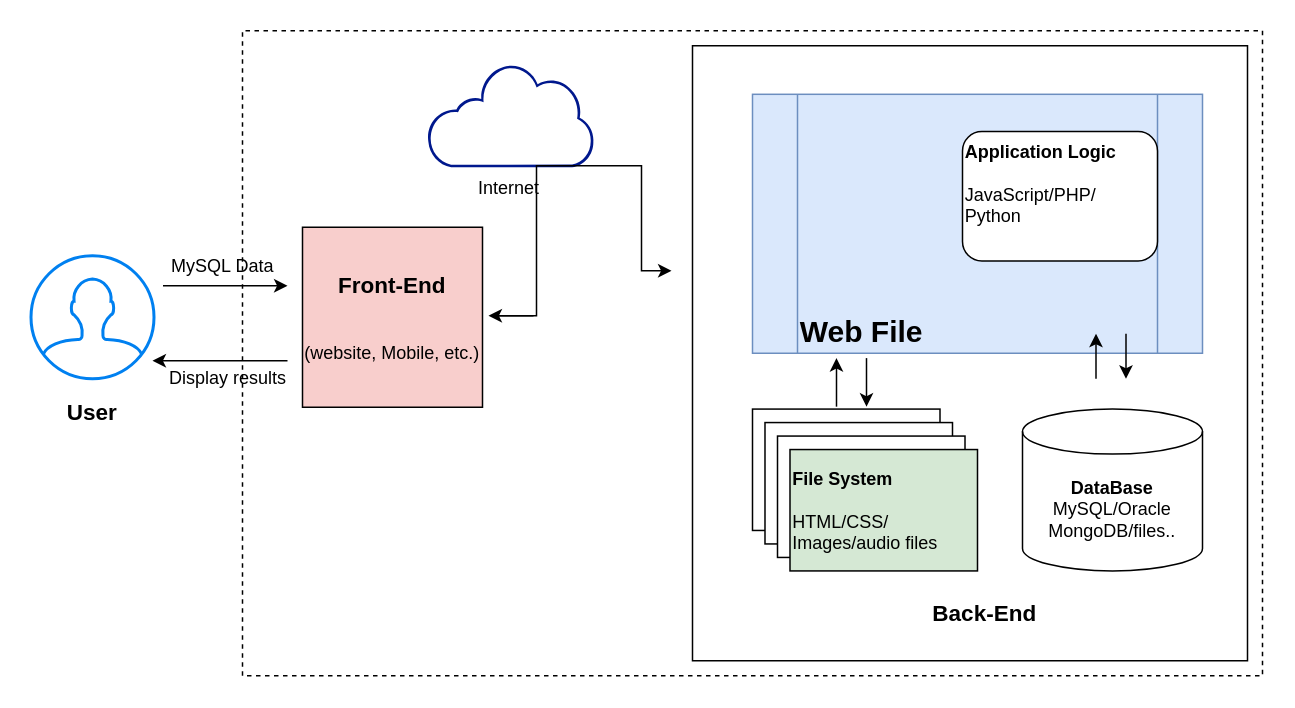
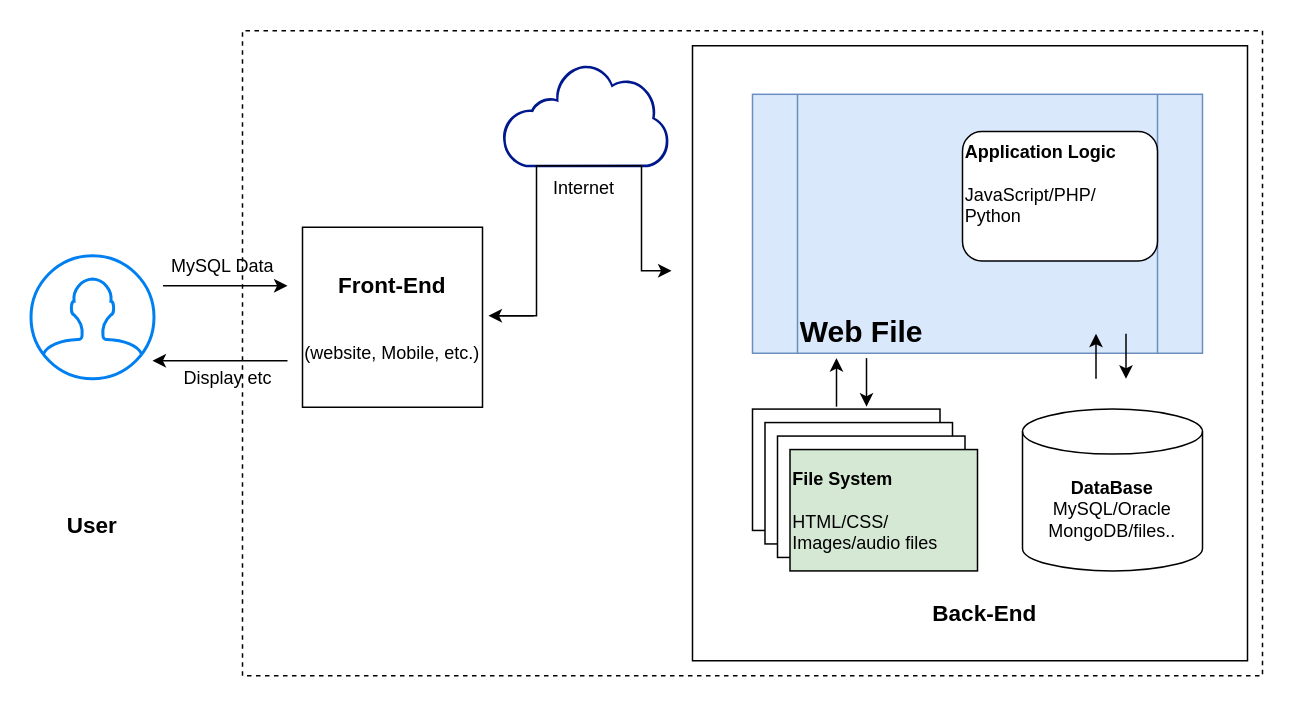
- <mxCell id="4" value="Internet&amp;nbsp;" style="sketch=0;aspect=fixed;pointerEvents=1;shadow=0;dashed=0;html=1;strokeColor=none;labelPosition=center;verticalLabelPosition=bottom;verticalAlign=top;align=center;fillColor=#00188D;shape=mxgraph.mscae.enterprise.internet_hollow" vertex="1" parent="1"><mxGeometry x="284" y="42" width="111.29" height="69" as="geometry" /></mxCell>
+ <mxCell id="4" value="Internet&amp;nbsp;" style="sketch=0;aspect=fixed;pointerEvents=1;shadow=0;dashed=0;html=1;strokeColor=none;labelPosition=center;verticalLabelPosition=bottom;verticalAlign=top;align=center;fillColor=#00188D;shape=mxgraph.mscae.enterprise.internet_hollow" vertex="1" parent="1"><mxGeometry x="334" y="42" width="111.29" height="69" as="geometry" /></mxCell>
- <mxCell id="3" value="&lt;b style=&quot;font-size: 15px;&quot;&gt;Front-End&lt;br&gt;&lt;/b&gt;&lt;br&gt;&lt;br&gt;(website, Mobile, etc.)" style="whiteSpace=wrap;html=1;aspect=fixed;fillColor=#f8cecc;" vertex="1" parent="1"><mxGeometry x="201" y="151" width="120" height="120" as="geometry" /></mxCell>
+ <mxCell id="3" value="&lt;b style=&quot;font-size: 15px;&quot;&gt;Front-End&lt;br&gt;&lt;/b&gt;&lt;br&gt;&lt;br&gt;(website, Mobile, etc.)" style="whiteSpace=wrap;html=1;aspect=fixed;" vertex="1" parent="1"><mxGeometry x="201" y="151" width="120" height="120" as="geometry" /></mxCell>
- <mxCell id="24" value="Display results" style="text;html=1;strokeColor=none;fillColor=none;align=center;verticalAlign=middle;whiteSpace=wrap;rounded=0;" vertex="1" parent="1"><mxGeometry x="108" y="245" width="87" height="14" as="geometry" /></mxCell>
+ <mxCell id="24" value="Display etc" style="text;html=1;strokeColor=none;fillColor=none;align=center;verticalAlign=middle;whiteSpace=wrap;rounded=0;" vertex="1" parent="1"><mxGeometry x="108" y="245" width="87" height="14" as="geometry" /></mxCell>
- <mxCell id="20" value="&lt;b style=&quot;font-size: 15px;&quot;&gt;User&lt;/b&gt;" style="text;html=1;strokeColor=none;fillColor=none;align=center;verticalAlign=middle;whiteSpace=wrap;rounded=0;fontSize=15;" vertex="1" parent="1"><mxGeometry x="31" y="259" width="60" height="30" as="geometry" /></mxCell>
+ <mxCell id="20" value="&lt;b style=&quot;font-size: 15px;&quot;&gt;User&lt;/b&gt;" style="text;html=1;strokeColor=none;fillColor=none;align=center;verticalAlign=middle;whiteSpace=wrap;rounded=0;fontSize=15;" vertex="1" parent="1"><mxGeometry x="31" y="334" width="60" height="30" as="geometry" /></mxCell>
